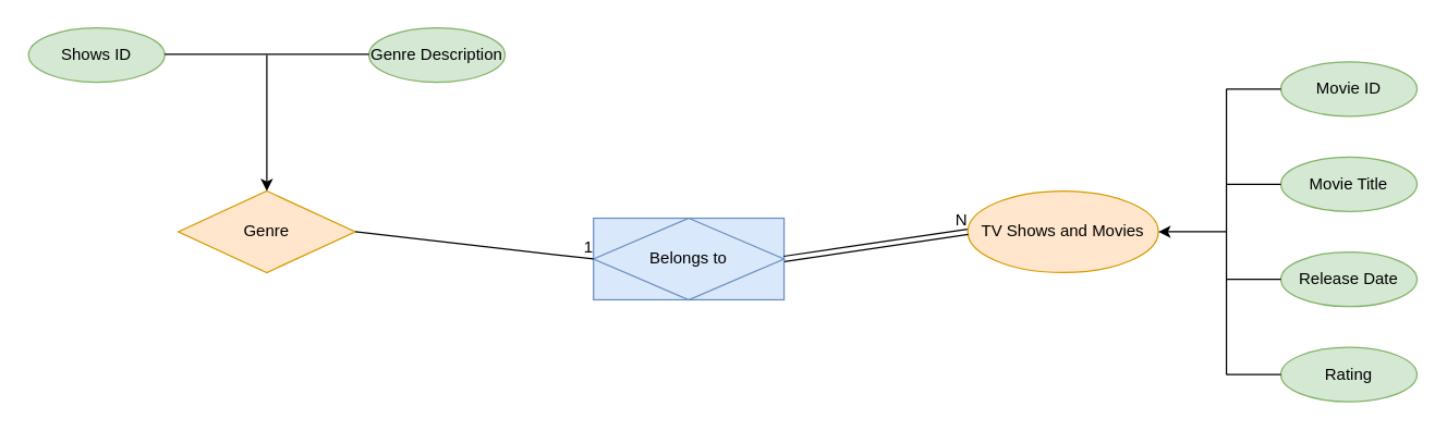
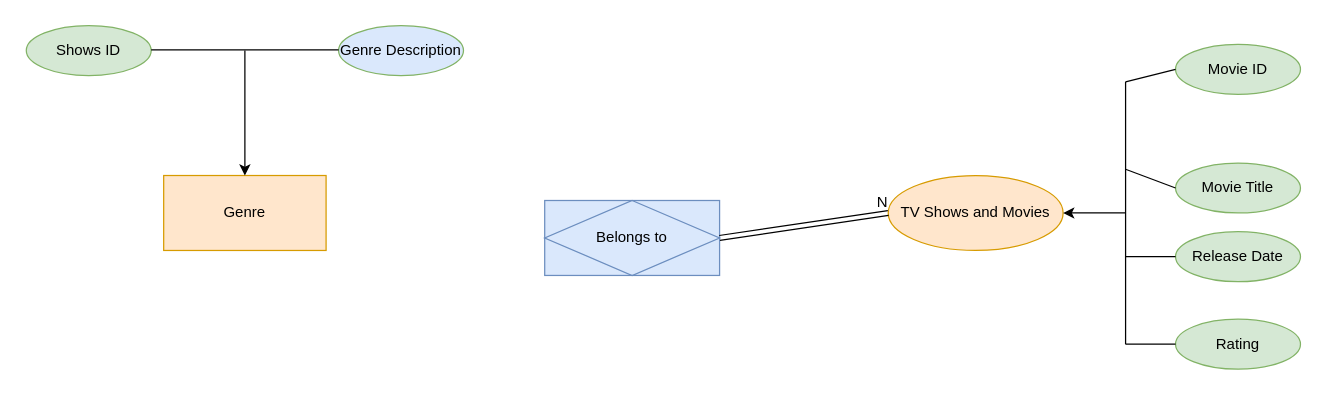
- <mxCell id="4" value="Genre Description" style="ellipse;whiteSpace=wrap;html=1;align=center;fillColor=#d5e8d4;strokeColor=#82b366;" parent="1" vertex="1"><mxGeometry x="270" y="20" width="100" height="40" as="geometry" /></mxCell>
+ <mxCell id="4" value="Genre Description" style="ellipse;whiteSpace=wrap;html=1;align=center;fillColor=#dae8fc;strokeColor=#82b366;" parent="1" vertex="1"><mxGeometry x="270" y="20" width="100" height="40" as="geometry" /></mxCell>
- <mxCell id="13" value="Movie ID" style="ellipse;whiteSpace=wrap;html=1;align=center;fillColor=#d5e8d4;strokeColor=#82b366;" vertex="1" parent="1"><mxGeometry x="940" y="45" width="100" height="40" as="geometry" /></mxCell>
+ <mxCell id="13" value="Movie ID" style="ellipse;whiteSpace=wrap;html=1;align=center;fillColor=#d5e8d4;strokeColor=#82b366;" vertex="1" parent="1"><mxGeometry x="940" y="35" width="100" height="40" as="geometry" /></mxCell>
- <mxCell id="14" value="Movie Title" style="ellipse;whiteSpace=wrap;html=1;align=center;fillColor=#d5e8d4;strokeColor=#82b366;" vertex="1" parent="1"><mxGeometry x="940" y="115" width="100" height="40" as="geometry" /></mxCell>
+ <mxCell id="14" value="Movie Title" style="ellipse;whiteSpace=wrap;html=1;align=center;fillColor=#d5e8d4;strokeColor=#82b366;" vertex="1" parent="1"><mxGeometry x="940" y="130" width="100" height="40" as="geometry" /></mxCell>
- <mxCell id="2" value="Genre" style="rhombus;whiteSpace=wrap;html=1;align=center;fillColor=#ffe6cc;strokeColor=#d79b00;" parent="1" vertex="1"><mxGeometry x="130" y="140" width="130" height="60" as="geometry" /></mxCell>
+ <mxCell id="2" value="Genre" style="whiteSpace=wrap;html=1;align=center;fillColor=#ffe6cc;strokeColor=#d79b00;" parent="1" vertex="1"><mxGeometry x="130" y="140" width="130" height="60" as="geometry" /></mxCell>
- <mxCell id="8" value="" style="endArrow=none;html=1;rounded=0;exitX=1;exitY=0.5;exitDx=0;exitDy=0;entryX=0;entryY=0.5;entryDx=0;entryDy=0;" parent="1" source="2" target="7" edge="1"><mxGeometry relative="1" as="geometry"><mxPoint x="260" y="199" as="sourcePoint" /><mxPoint x="420" y="199" as="targetPoint" /></mxGeometry></mxCell>
- <mxCell id="9" value="1" style="resizable=0;html=1;align=right;verticalAlign=bottom;" parent="8" connectable="0" vertex="1"><mxGeometry x="1" relative="1" as="geometry" /></mxCell>
